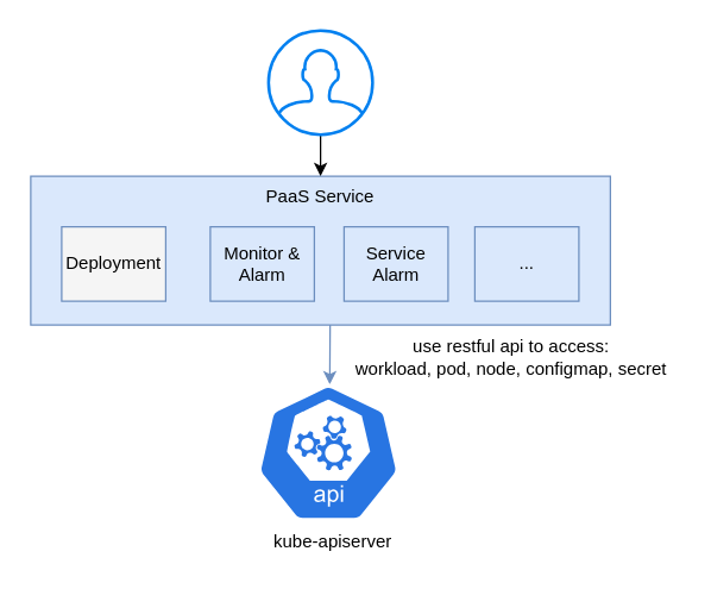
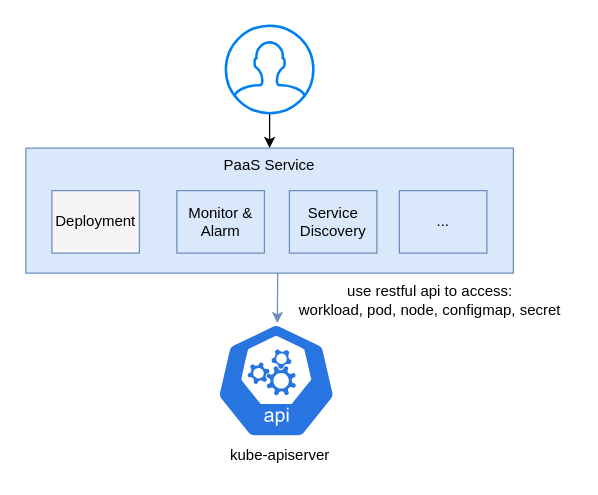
- <mxCell id="6" value="Service Alarm" style="rounded=0;whiteSpace=wrap;html=1;fillColor=#dae8fc;strokeColor=#6c8ebf;" parent="1" vertex="1"><mxGeometry x="230.82" y="152" width="70" height="50" as="geometry" /></mxCell>
+ <mxCell id="6" value="Service Discovery" style="rounded=0;whiteSpace=wrap;html=1;fillColor=#dae8fc;strokeColor=#6c8ebf;" parent="1" vertex="1"><mxGeometry x="230.82" y="152" width="70" height="50" as="geometry" /></mxCell>
